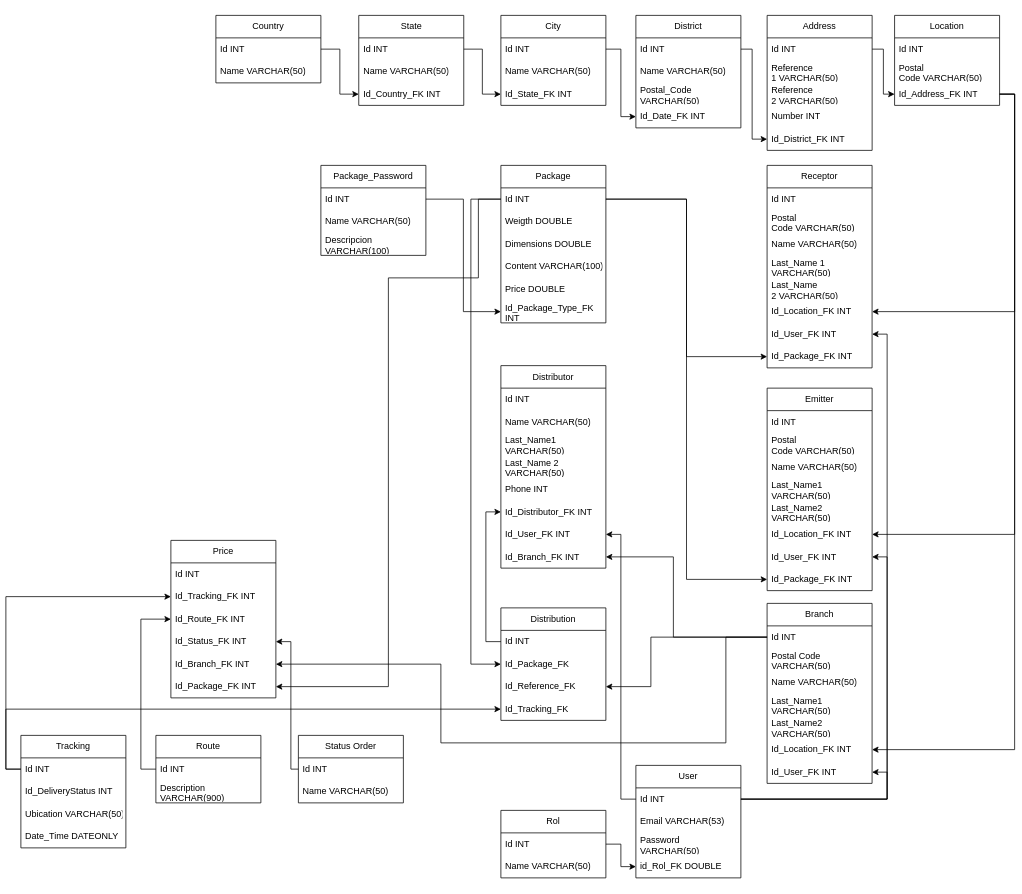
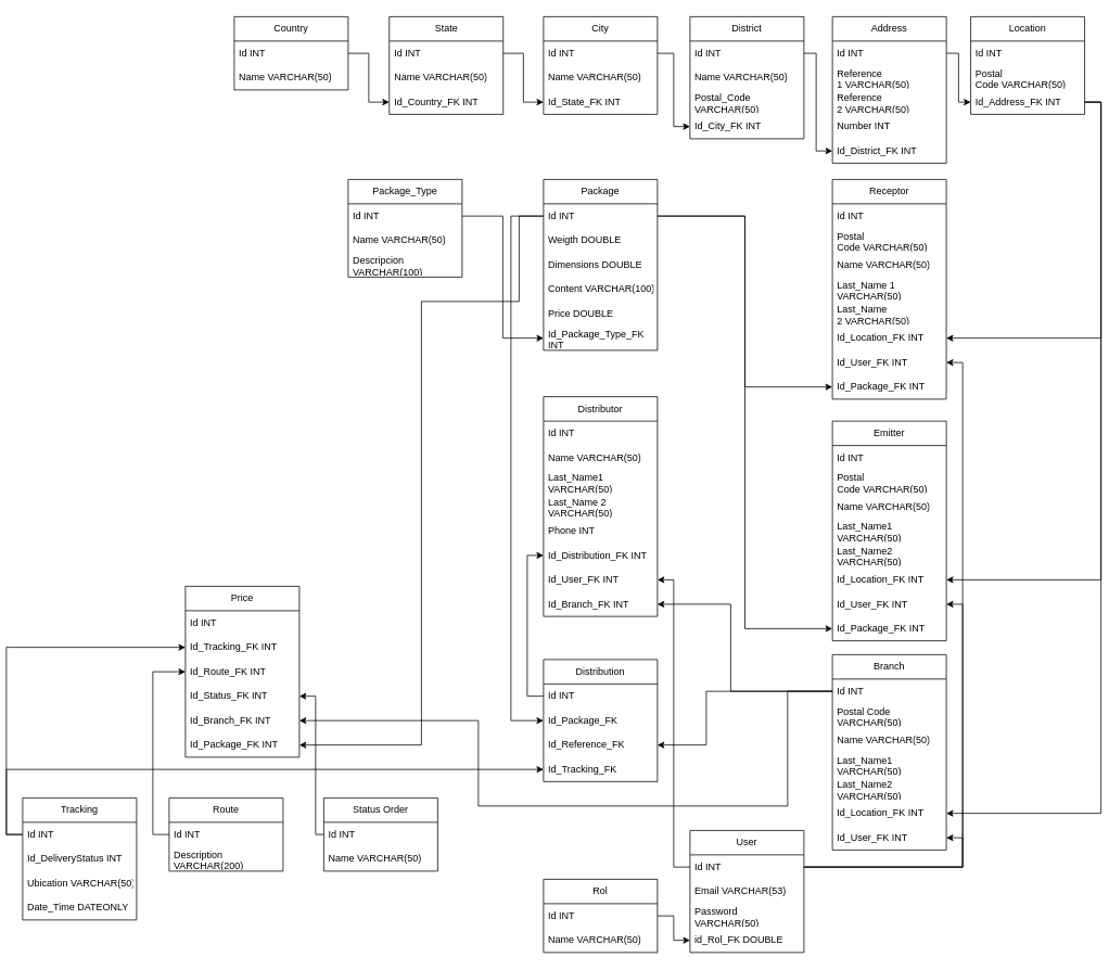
- <mxCell id="17" value="Id_Date_FK INT" style="text;strokeColor=none;fillColor=none;align=left;verticalAlign=middle;spacingLeft=4;spacingRight=4;overflow=hidden;points=[[0,0.5],[1,0.5]];portConstraint=eastwest;rotatable=0;whiteSpace=wrap;html=1;" vertex="1" parent="13"><mxGeometry y="120" width="140" height="30" as="geometry" /></mxCell>
+ <mxCell id="17" value="Id_City_FK INT" style="text;strokeColor=none;fillColor=none;align=left;verticalAlign=middle;spacingLeft=4;spacingRight=4;overflow=hidden;points=[[0,0.5],[1,0.5]];portConstraint=eastwest;rotatable=0;whiteSpace=wrap;html=1;" vertex="1" parent="13"><mxGeometry y="120" width="140" height="30" as="geometry" /></mxCell>
- <mxCell id="77" value="Package_Password" style="swimlane;fontStyle=0;childLayout=stackLayout;horizontal=1;startSize=30;horizontalStack=0;resizeParent=1;resizeParentMax=0;resizeLast=0;collapsible=1;marginBottom=0;whiteSpace=wrap;html=1;" vertex="1" parent="1"><mxGeometry x="420" y="220" width="140" height="120" as="geometry" /></mxCell>
+ <mxCell id="77" value="Package_Type" style="swimlane;fontStyle=0;childLayout=stackLayout;horizontal=1;startSize=30;horizontalStack=0;resizeParent=1;resizeParentMax=0;resizeLast=0;collapsible=1;marginBottom=0;whiteSpace=wrap;html=1;" vertex="1" parent="1"><mxGeometry x="420" y="220" width="140" height="120" as="geometry" /></mxCell>
- <mxCell id="90" value="Id_Distributor_FK INT" style="text;strokeColor=none;fillColor=none;align=left;verticalAlign=middle;spacingLeft=4;spacingRight=4;overflow=hidden;points=[[0,0.5],[1,0.5]];portConstraint=eastwest;rotatable=0;whiteSpace=wrap;html=1;" vertex="1" parent="84"><mxGeometry y="180" width="140" height="30" as="geometry" /></mxCell>
+ <mxCell id="90" value="Id_Distribution_FK INT" style="text;strokeColor=none;fillColor=none;align=left;verticalAlign=middle;spacingLeft=4;spacingRight=4;overflow=hidden;points=[[0,0.5],[1,0.5]];portConstraint=eastwest;rotatable=0;whiteSpace=wrap;html=1;" vertex="1" parent="84"><mxGeometry y="180" width="140" height="30" as="geometry" /></mxCell>
- <mxCell id="109" value="Description&amp;nbsp;&lt;br&gt;VARCHAR(900)" style="text;strokeColor=none;fillColor=none;align=left;verticalAlign=middle;spacingLeft=4;spacingRight=4;overflow=hidden;points=[[0,0.5],[1,0.5]];portConstraint=eastwest;rotatable=0;whiteSpace=wrap;html=1;" vertex="1" parent="107"><mxGeometry y="60" width="140" height="30" as="geometry" /></mxCell>
+ <mxCell id="109" value="Description&amp;nbsp;&lt;br&gt;VARCHAR(200)" style="text;strokeColor=none;fillColor=none;align=left;verticalAlign=middle;spacingLeft=4;spacingRight=4;overflow=hidden;points=[[0,0.5],[1,0.5]];portConstraint=eastwest;rotatable=0;whiteSpace=wrap;html=1;" vertex="1" parent="107"><mxGeometry y="60" width="140" height="30" as="geometry" /></mxCell>
